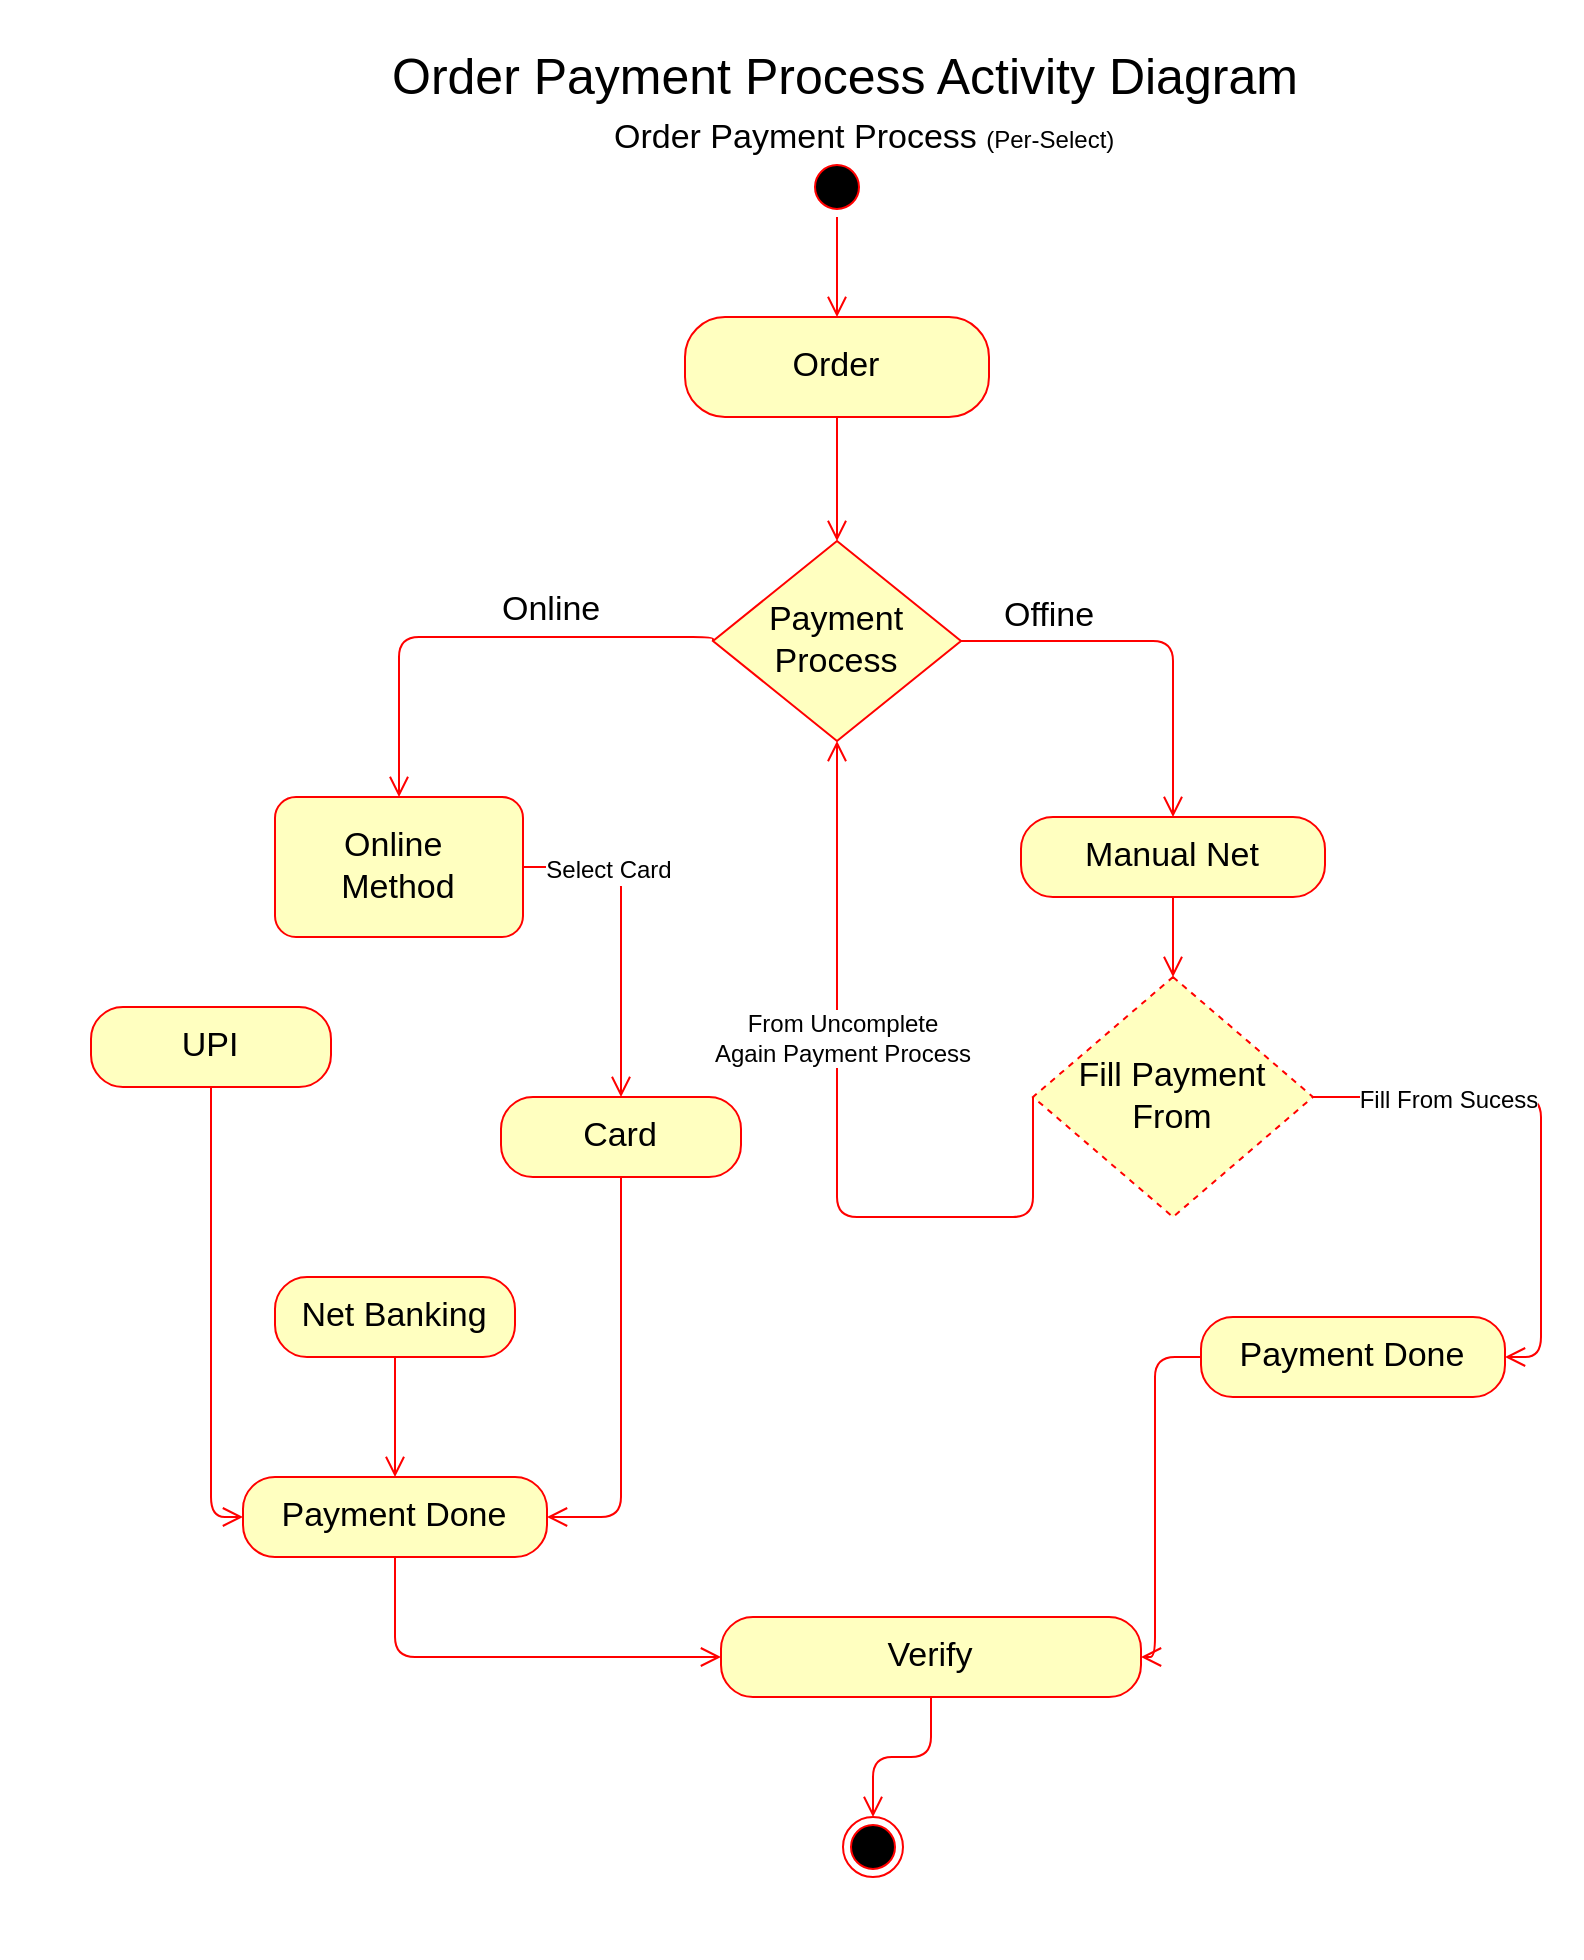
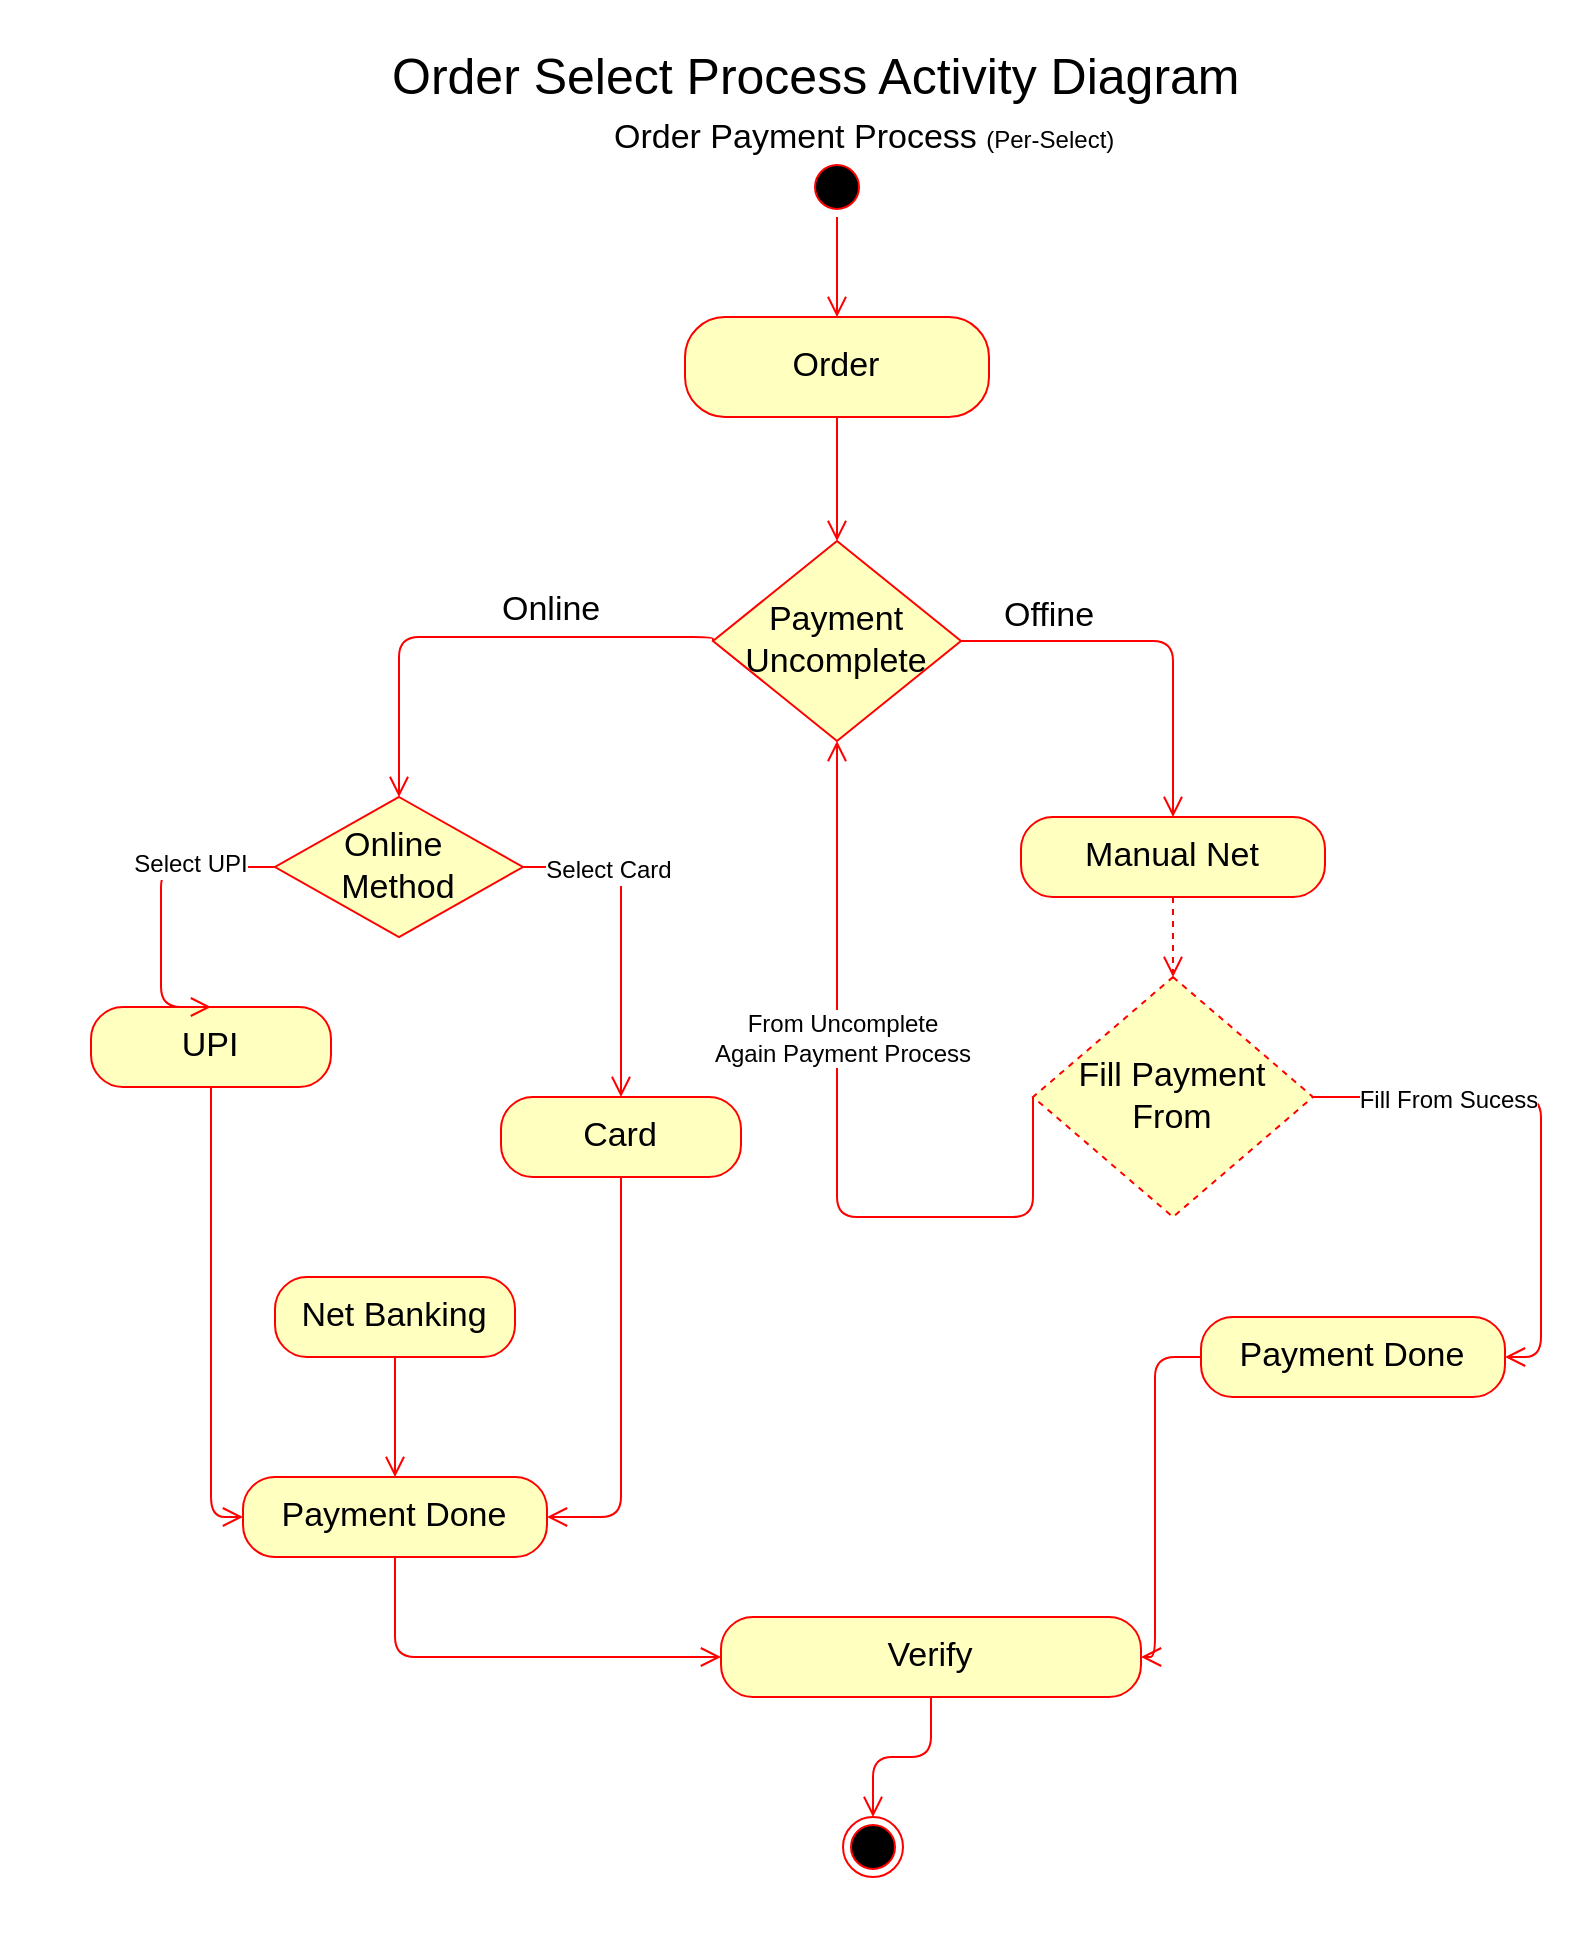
- <mxCell id="36" value="&lt;font style=&quot;font-size: 25px&quot;&gt;Order Payment Process Activity Diagram&lt;/font&gt;" style="text;html=1;resizable=0;points=[];autosize=1;align=left;verticalAlign=middle;spacingTop=-4;shadow=1;" vertex="1" parent="2"><mxGeometry x="173.5" width="479" height="38" as="geometry" /></mxCell>
+ <mxCell id="36" value="&lt;font style=&quot;font-size: 25px&quot;&gt;Order Select Process Activity Diagram&lt;/font&gt;" style="text;html=1;resizable=0;points=[];autosize=1;align=left;verticalAlign=middle;spacingTop=-4;shadow=1;" vertex="1" parent="2"><mxGeometry x="173.5" width="479" height="38" as="geometry" /></mxCell>
- <mxCell id="7" value="&lt;font style=&quot;font-size: 17px&quot;&gt;Payment&lt;br&gt;Process&lt;/font&gt;" style="rhombus;whiteSpace=wrap;html=1;fillColor=#ffffc0;strokeColor=#ff0000;" vertex="1" parent="2"><mxGeometry x="336" y="250" width="124" height="100" as="geometry" /></mxCell>
+ <mxCell id="7" value="&lt;font style=&quot;font-size: 17px&quot;&gt;Payment&lt;br&gt;Uncomplete&lt;/font&gt;" style="rhombus;whiteSpace=wrap;html=1;fillColor=#ffffc0;strokeColor=#ff0000;" vertex="1" parent="2"><mxGeometry x="336" y="250" width="124" height="100" as="geometry" /></mxCell>
- <mxCell id="15" value="&lt;span style=&quot;font-size: 17px&quot;&gt;Online&amp;nbsp;&lt;br&gt;&lt;/span&gt;&lt;font style=&quot;font-size: 17px&quot;&gt;Method&lt;/font&gt;" style="whiteSpace=wrap;html=1;fillColor=#ffffc0;strokeColor=#ff0000;rounded=1;" vertex="1" parent="2"><mxGeometry x="117" y="378" width="124" height="70" as="geometry" /></mxCell>
+ <mxCell id="15" value="&lt;span style=&quot;font-size: 17px&quot;&gt;Online&amp;nbsp;&lt;br&gt;&lt;/span&gt;&lt;font style=&quot;font-size: 17px&quot;&gt;Method&lt;/font&gt;" style="rhombus;whiteSpace=wrap;html=1;fillColor=#ffffc0;strokeColor=#ff0000;" vertex="1" parent="2"><mxGeometry x="117" y="378" width="124" height="70" as="geometry" /></mxCell>
+ <mxCell id="16" value="" style="edgeStyle=orthogonalEdgeStyle;html=1;verticalAlign=bottom;endArrow=open;endSize=8;strokeColor=#ff0000;exitX=0;exitY=0.5;exitDx=0;exitDy=0;entryX=0.5;entryY=0;entryDx=0;entryDy=0;" edge="1" parent="2" source="15" target="10"><mxGeometry relative="1" as="geometry"><mxPoint x="60" y="518" as="targetPoint" /><mxPoint x="105" y="438" as="sourcePoint" /><Array as="points"><mxPoint x="60" y="413" /></Array></mxGeometry></mxCell>
+ <mxCell id="17" value="Select UPI" style="text;html=1;resizable=0;points=[];align=center;verticalAlign=middle;labelBackgroundColor=#ffffff;" vertex="1" connectable="0" parent="16"><mxGeometry x="-0.43" y="-2" relative="1" as="geometry"><mxPoint as="offset" /></mxGeometry></mxCell>
- <mxCell id="29" value="" style="edgeStyle=orthogonalEdgeStyle;html=1;verticalAlign=bottom;endArrow=open;endSize=8;strokeColor=#ff0000;entryX=0.5;entryY=0;entryDx=0;entryDy=0;startSize=1;jumpSize=2;exitX=0.5;exitY=1;exitDx=0;exitDy=0;" edge="1" parent="2" source="24" target="25"><mxGeometry relative="1" as="geometry"><mxPoint x="571" y="468" as="targetPoint" /><mxPoint x="571" y="428" as="sourcePoint" /></mxGeometry></mxCell>
+ <mxCell id="29" value="" style="edgeStyle=orthogonalEdgeStyle;html=1;verticalAlign=bottom;endArrow=open;endSize=8;strokeColor=#ff0000;entryX=0.5;entryY=0;entryDx=0;entryDy=0;startSize=1;jumpSize=2;exitX=0.5;exitY=1;exitDx=0;exitDy=0;dashed=1;" edge="1" parent="2" source="24" target="25"><mxGeometry relative="1" as="geometry"><mxPoint x="571" y="468" as="targetPoint" /><mxPoint x="571" y="428" as="sourcePoint" /></mxGeometry></mxCell>
